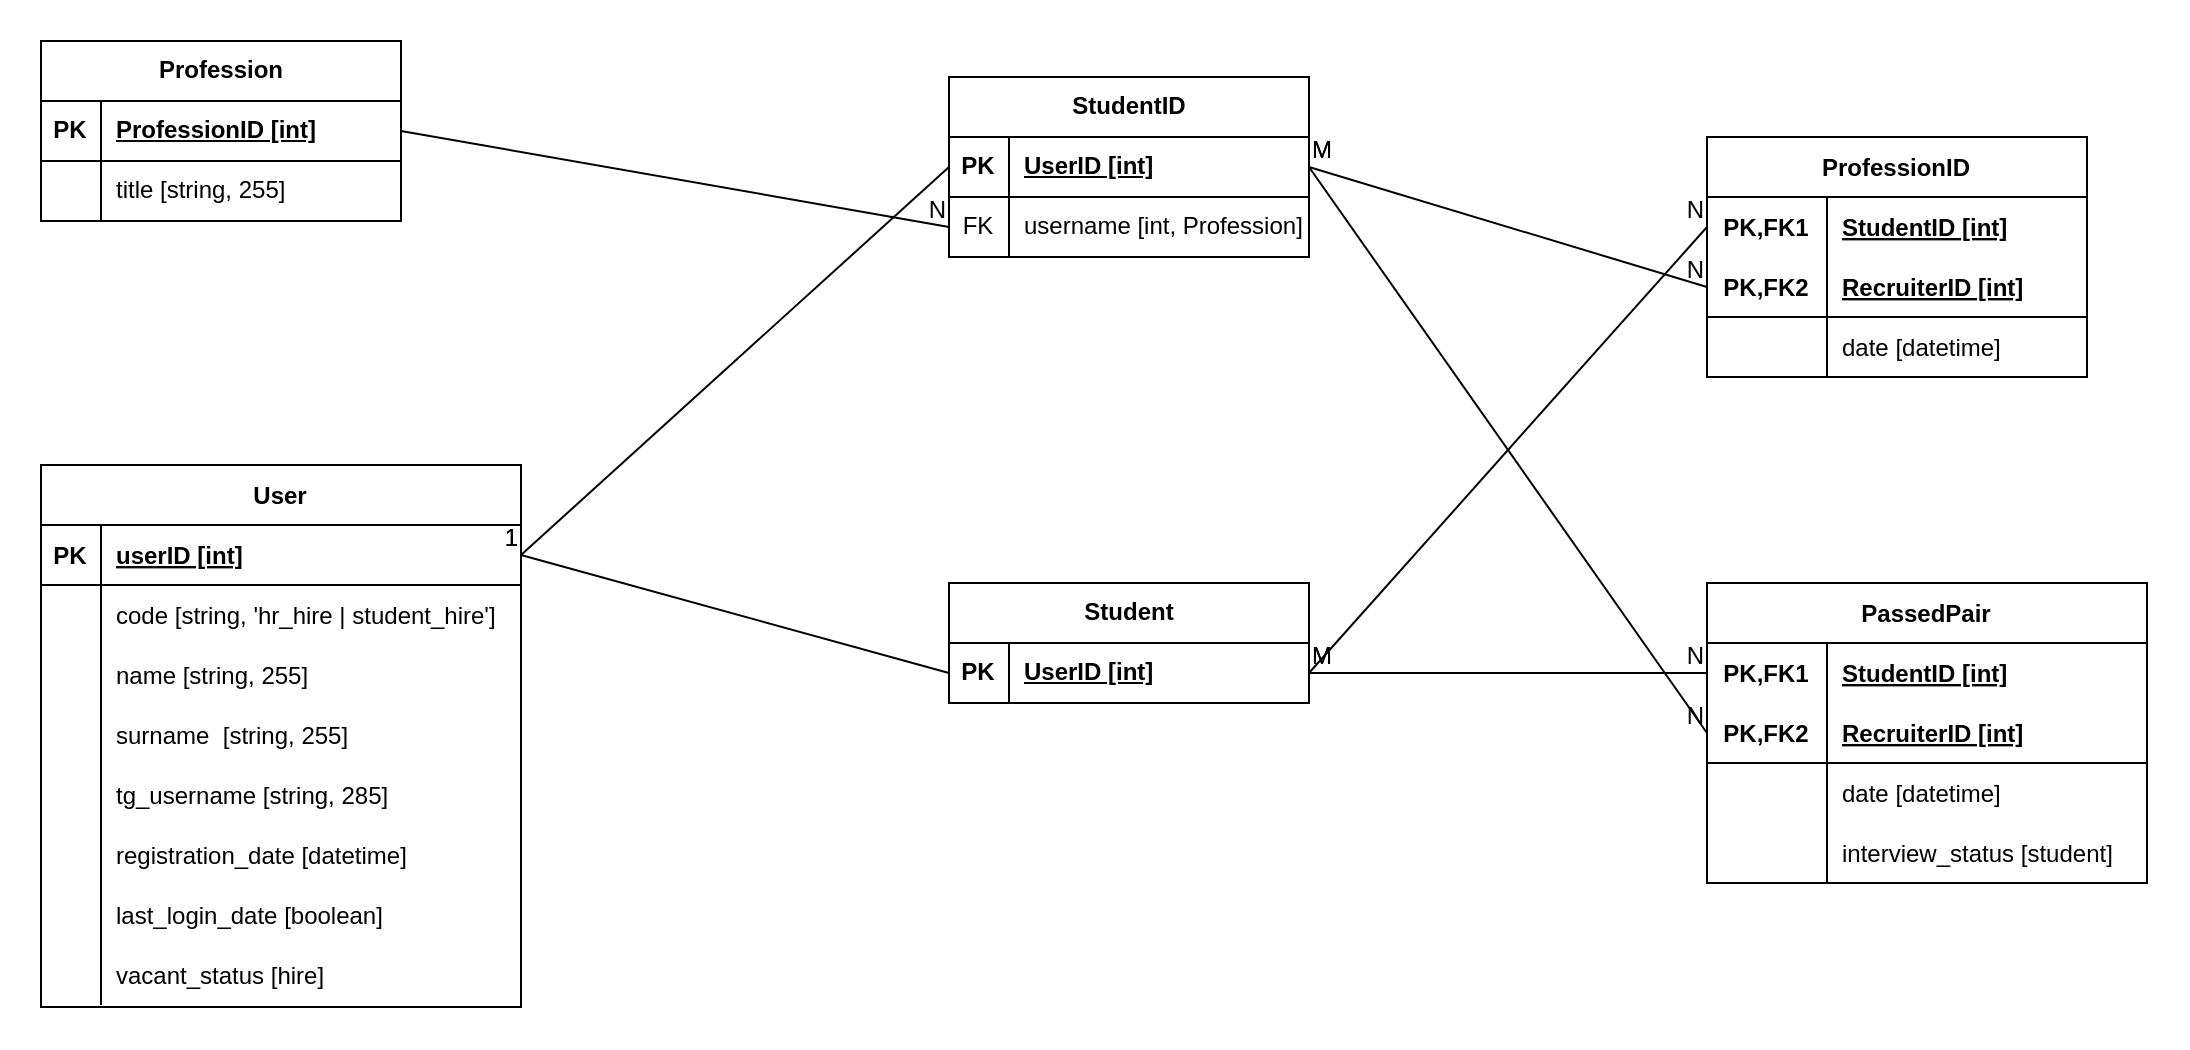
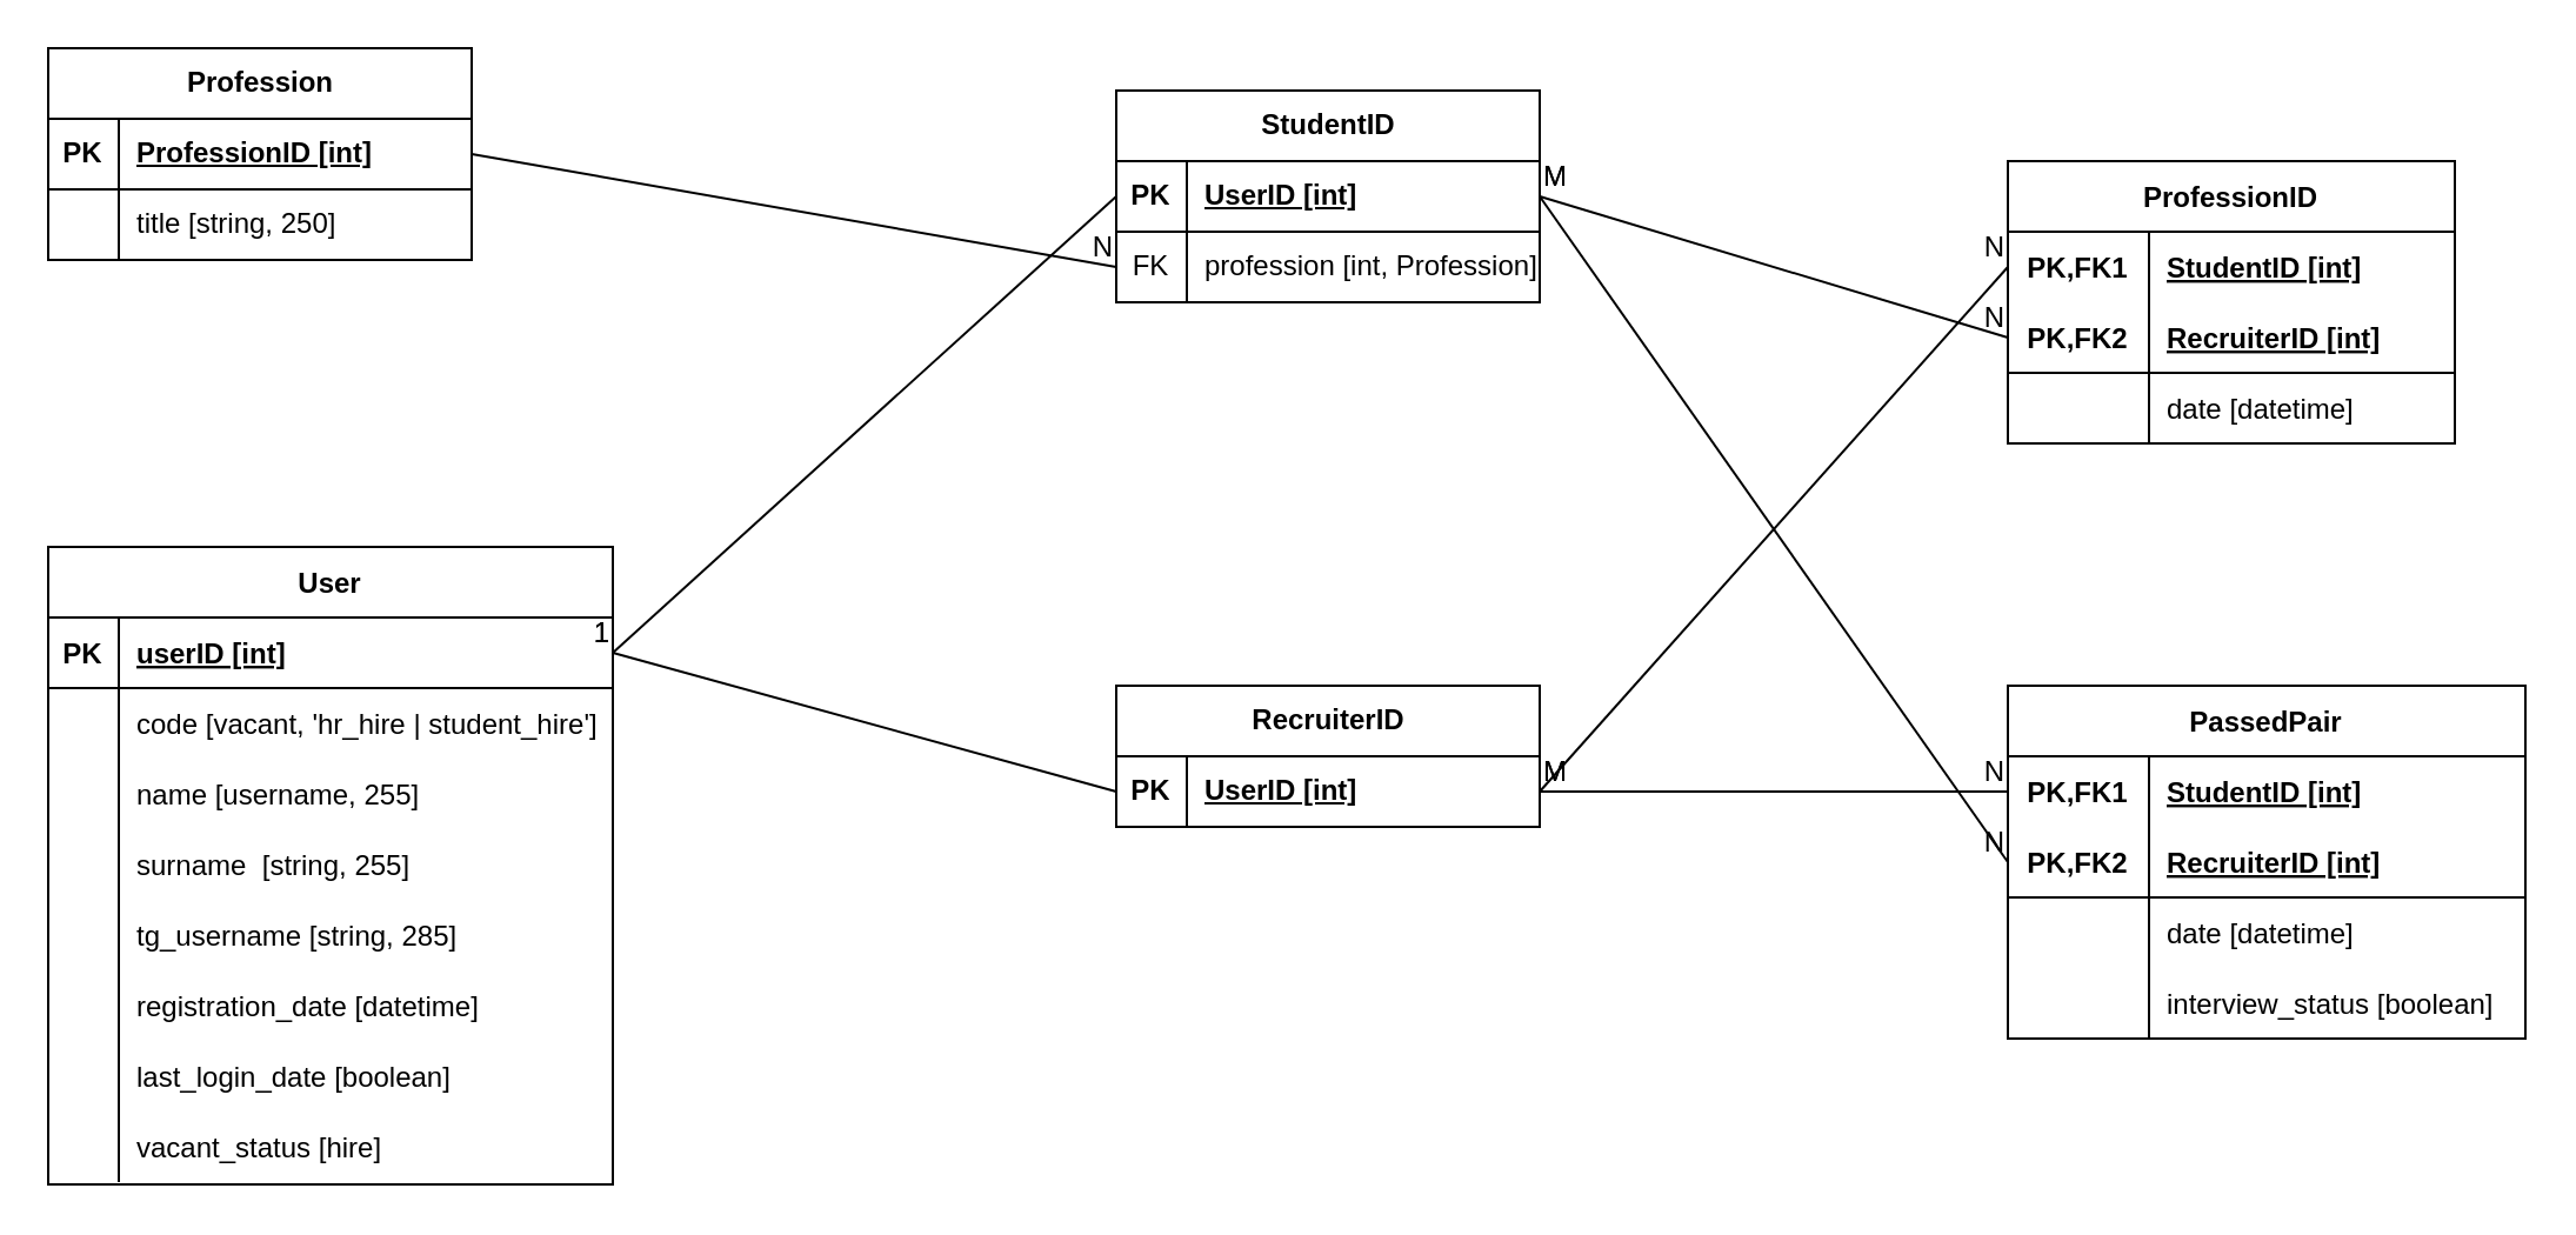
- <mxCell id="54" value="title [string, 255]" style="shape=partialRectangle;connectable=0;fillColor=none;top=0;left=0;bottom=0;right=0;align=left;spacingLeft=6;overflow=hidden;whiteSpace=wrap;html=1;" parent="52" vertex="1"><mxGeometry x="30" width="150" height="30" as="geometry"><mxRectangle width="150" height="30" as="alternateBounds" /></mxGeometry></mxCell>
+ <mxCell id="54" value="title [string, 250]" style="shape=partialRectangle;connectable=0;fillColor=none;top=0;left=0;bottom=0;right=0;align=left;spacingLeft=6;overflow=hidden;whiteSpace=wrap;html=1;" parent="52" vertex="1"><mxGeometry x="30" width="150" height="30" as="geometry"><mxRectangle width="150" height="30" as="alternateBounds" /></mxGeometry></mxCell>
- <mxCell id="43" value="username [int, Profession]" style="shape=partialRectangle;connectable=0;fillColor=none;top=0;left=0;bottom=0;right=0;align=left;spacingLeft=6;overflow=hidden;whiteSpace=wrap;html=1;" parent="41" vertex="1"><mxGeometry x="30" width="150" height="30" as="geometry"><mxRectangle width="150" height="30" as="alternateBounds" /></mxGeometry></mxCell>
+ <mxCell id="43" value="profession [int, Profession]" style="shape=partialRectangle;connectable=0;fillColor=none;top=0;left=0;bottom=0;right=0;align=left;spacingLeft=6;overflow=hidden;whiteSpace=wrap;html=1;" parent="41" vertex="1"><mxGeometry x="30" width="150" height="30" as="geometry"><mxRectangle width="150" height="30" as="alternateBounds" /></mxGeometry></mxCell>
- <mxCell id="44" value="Student" style="shape=table;startSize=30;container=1;collapsible=1;childLayout=tableLayout;fixedRows=1;rowLines=0;fontStyle=1;align=center;resizeLast=1;html=1;" parent="1" vertex="1"><mxGeometry x="474" y="291" width="180" height="60" as="geometry" /></mxCell>
+ <mxCell id="44" value="RecruiterID" style="shape=table;startSize=30;container=1;collapsible=1;childLayout=tableLayout;fixedRows=1;rowLines=0;fontStyle=1;align=center;resizeLast=1;html=1;" parent="1" vertex="1"><mxGeometry x="474" y="291" width="180" height="60" as="geometry" /></mxCell>
- <mxCell id="8" value="code [string, 'hr_hire | student_hire']" style="shape=partialRectangle;connectable=0;fillColor=none;top=0;left=0;bottom=0;right=0;align=left;spacingLeft=6;overflow=hidden;" parent="6" vertex="1"><mxGeometry x="30" width="210" height="30" as="geometry"><mxRectangle width="210" height="30" as="alternateBounds" /></mxGeometry></mxCell>
+ <mxCell id="8" value="code [vacant, 'hr_hire | student_hire']" style="shape=partialRectangle;connectable=0;fillColor=none;top=0;left=0;bottom=0;right=0;align=left;spacingLeft=6;overflow=hidden;" parent="6" vertex="1"><mxGeometry x="30" width="210" height="30" as="geometry"><mxRectangle width="210" height="30" as="alternateBounds" /></mxGeometry></mxCell>
- <mxCell id="11" value="name [string, 255]" style="shape=partialRectangle;connectable=0;fillColor=none;top=0;left=0;bottom=0;right=0;align=left;spacingLeft=6;overflow=hidden;" parent="9" vertex="1"><mxGeometry x="30" width="210" height="30" as="geometry"><mxRectangle width="210" height="30" as="alternateBounds" /></mxGeometry></mxCell>
+ <mxCell id="11" value="name [username, 255]" style="shape=partialRectangle;connectable=0;fillColor=none;top=0;left=0;bottom=0;right=0;align=left;spacingLeft=6;overflow=hidden;" parent="9" vertex="1"><mxGeometry x="30" width="210" height="30" as="geometry"><mxRectangle width="210" height="30" as="alternateBounds" /></mxGeometry></mxCell>
- <mxCell id="69" value="interview_status [student]" style="shape=partialRectangle;connectable=0;fillColor=none;top=0;left=0;bottom=0;right=0;align=left;spacingLeft=6;overflow=hidden;" parent="67" vertex="1"><mxGeometry x="60" width="160" height="30" as="geometry"><mxRectangle width="160" height="30" as="alternateBounds" /></mxGeometry></mxCell>
+ <mxCell id="69" value="interview_status [boolean]" style="shape=partialRectangle;connectable=0;fillColor=none;top=0;left=0;bottom=0;right=0;align=left;spacingLeft=6;overflow=hidden;" parent="67" vertex="1"><mxGeometry x="60" width="160" height="30" as="geometry"><mxRectangle width="160" height="30" as="alternateBounds" /></mxGeometry></mxCell>
